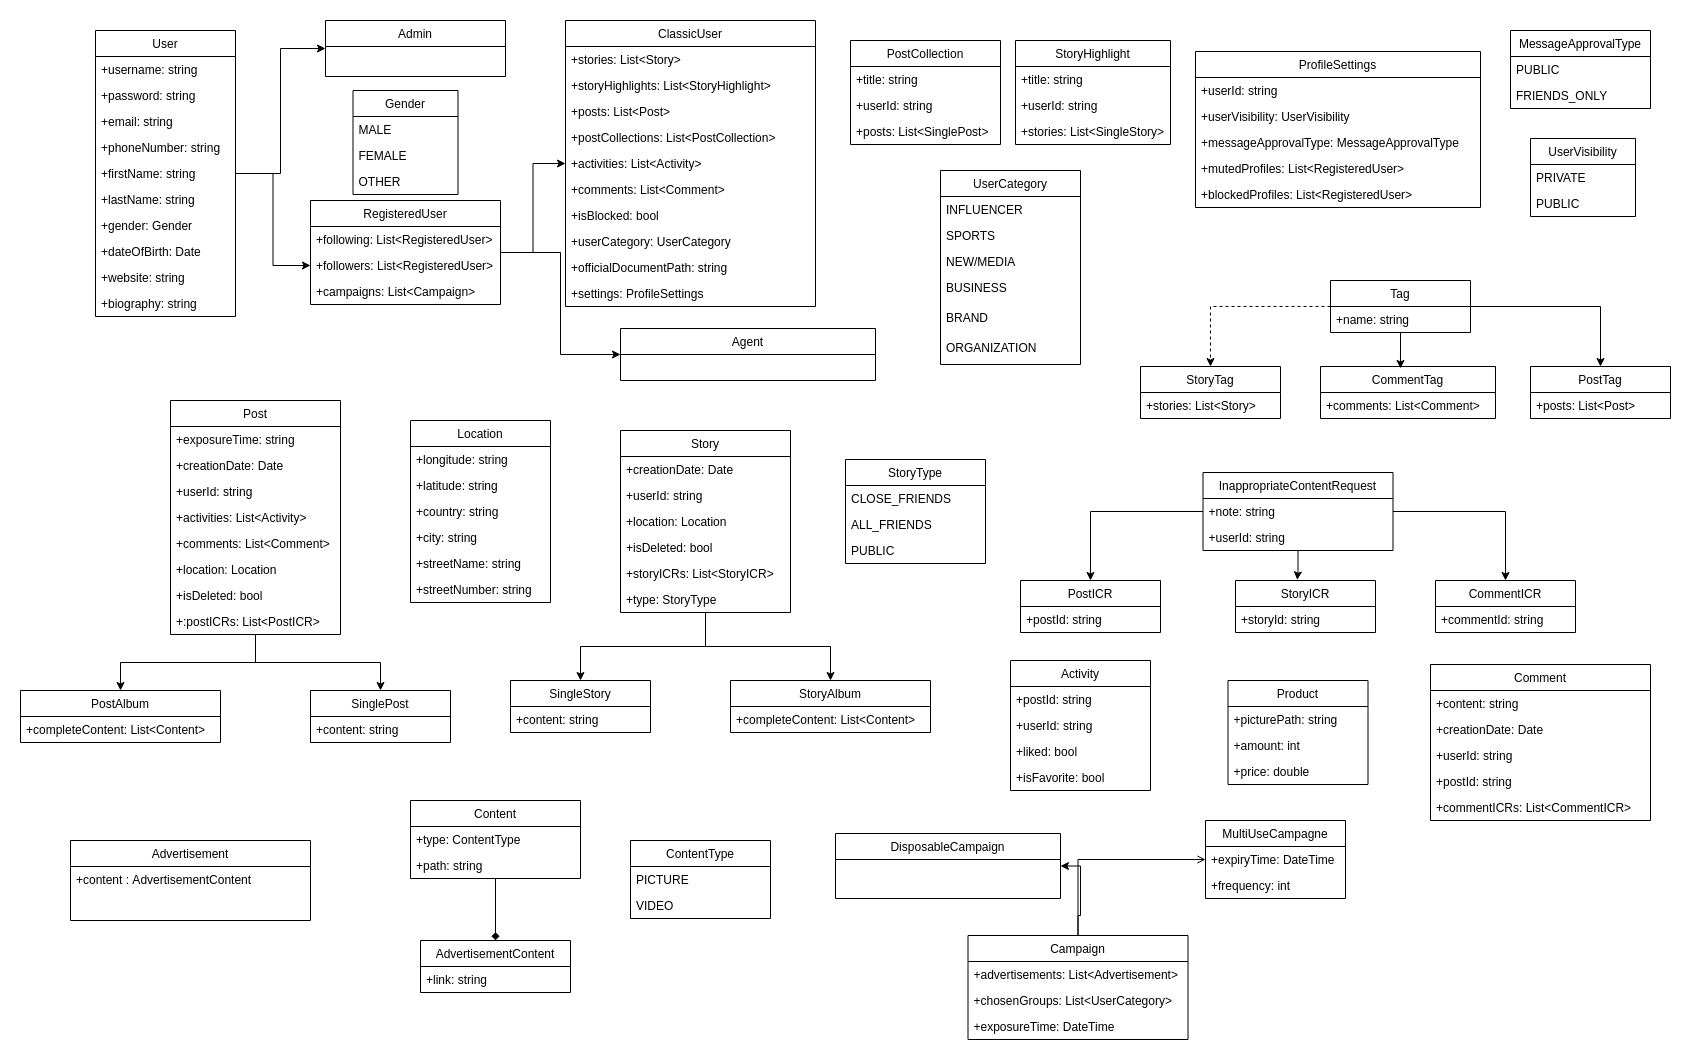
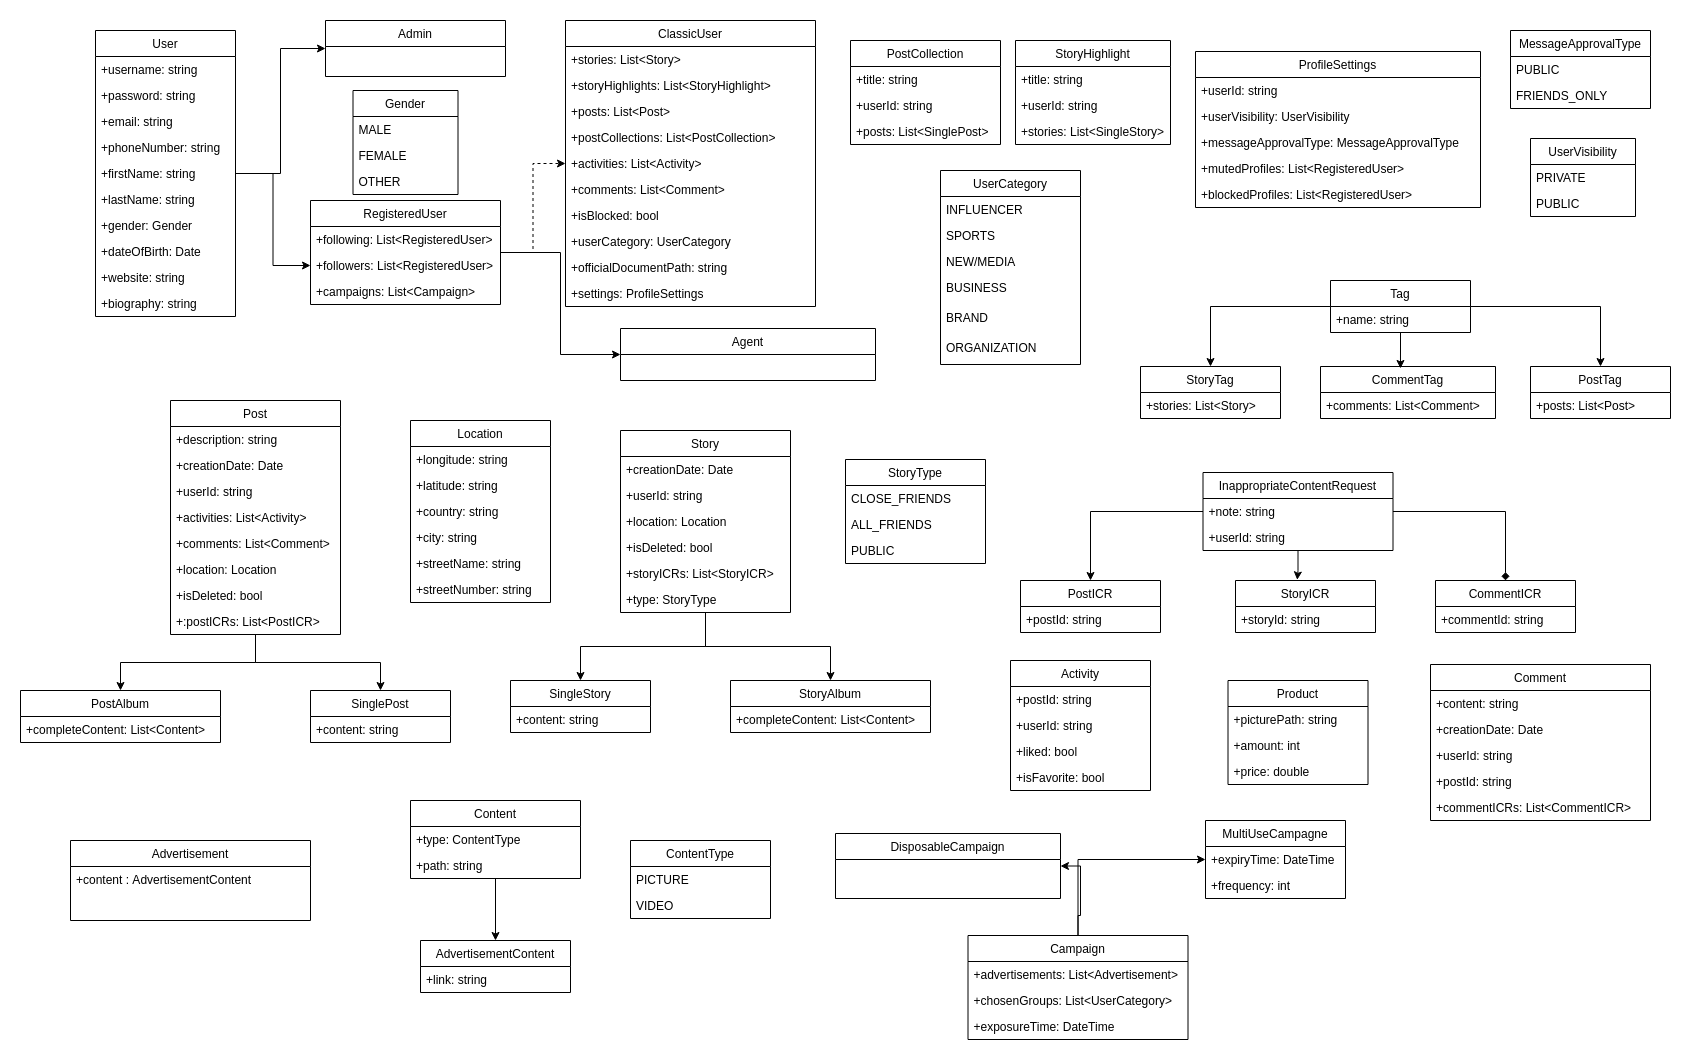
- <mxCell id="6" style="edgeStyle=orthogonalEdgeStyle;rounded=0;orthogonalLoop=1;jettySize=auto;html=1;" parent="1" source="7" target="26" edge="1"><mxGeometry relative="1" as="geometry" /></mxCell>
+ <mxCell id="6" style="edgeStyle=orthogonalEdgeStyle;rounded=0;orthogonalLoop=1;jettySize=auto;html=1;dashed=1;" parent="1" source="7" target="26" edge="1"><mxGeometry relative="1" as="geometry" /></mxCell>
- <mxCell id="56" style="edgeStyle=orthogonalEdgeStyle;rounded=0;orthogonalLoop=1;jettySize=auto;html=1;dashed=1;" parent="1" source="59" target="61" edge="1"><mxGeometry relative="1" as="geometry" /></mxCell>
+ <mxCell id="56" style="edgeStyle=orthogonalEdgeStyle;rounded=0;orthogonalLoop=1;jettySize=auto;html=1;" parent="1" source="59" target="61" edge="1"><mxGeometry relative="1" as="geometry" /></mxCell>
- <mxCell id="82" value="+exposureTime: string" style="text;strokeColor=none;fillColor=none;align=left;verticalAlign=top;spacingLeft=4;spacingRight=4;overflow=hidden;rotatable=0;points=[[0,0.5],[1,0.5]];portConstraint=eastwest;" parent="81" vertex="1"><mxGeometry y="26" width="170" height="26" as="geometry" /></mxCell>
+ <mxCell id="82" value="+description: string" style="text;strokeColor=none;fillColor=none;align=left;verticalAlign=top;spacingLeft=4;spacingRight=4;overflow=hidden;rotatable=0;points=[[0,0.5],[1,0.5]];portConstraint=eastwest;" parent="81" vertex="1"><mxGeometry y="26" width="170" height="26" as="geometry" /></mxCell>
- <mxCell id="67" style="edgeStyle=orthogonalEdgeStyle;rounded=0;orthogonalLoop=1;jettySize=auto;html=1;" parent="1" source="70" target="77" edge="1"><mxGeometry relative="1" as="geometry" /></mxCell>
+ <mxCell id="67" style="edgeStyle=orthogonalEdgeStyle;rounded=0;orthogonalLoop=1;jettySize=auto;html=1;endArrow=diamond;" parent="1" source="70" target="77" edge="1"><mxGeometry relative="1" as="geometry" /></mxCell>
- <mxCell id="124" style="edgeStyle=orthogonalEdgeStyle;rounded=0;orthogonalLoop=1;jettySize=auto;html=1;endArrow=open;" parent="1" source="125" target="131" edge="1"><mxGeometry relative="1" as="geometry" /></mxCell>
+ <mxCell id="124" style="edgeStyle=orthogonalEdgeStyle;rounded=0;orthogonalLoop=1;jettySize=auto;html=1;" parent="1" source="125" target="131" edge="1"><mxGeometry relative="1" as="geometry" /></mxCell>
- <mxCell id="114" style="edgeStyle=orthogonalEdgeStyle;rounded=0;orthogonalLoop=1;jettySize=auto;html=1;endArrow=diamond;" parent="1" source="115" target="118" edge="1"><mxGeometry relative="1" as="geometry" /></mxCell>
+ <mxCell id="114" style="edgeStyle=orthogonalEdgeStyle;rounded=0;orthogonalLoop=1;jettySize=auto;html=1;" parent="1" source="115" target="118" edge="1"><mxGeometry relative="1" as="geometry" /></mxCell>
